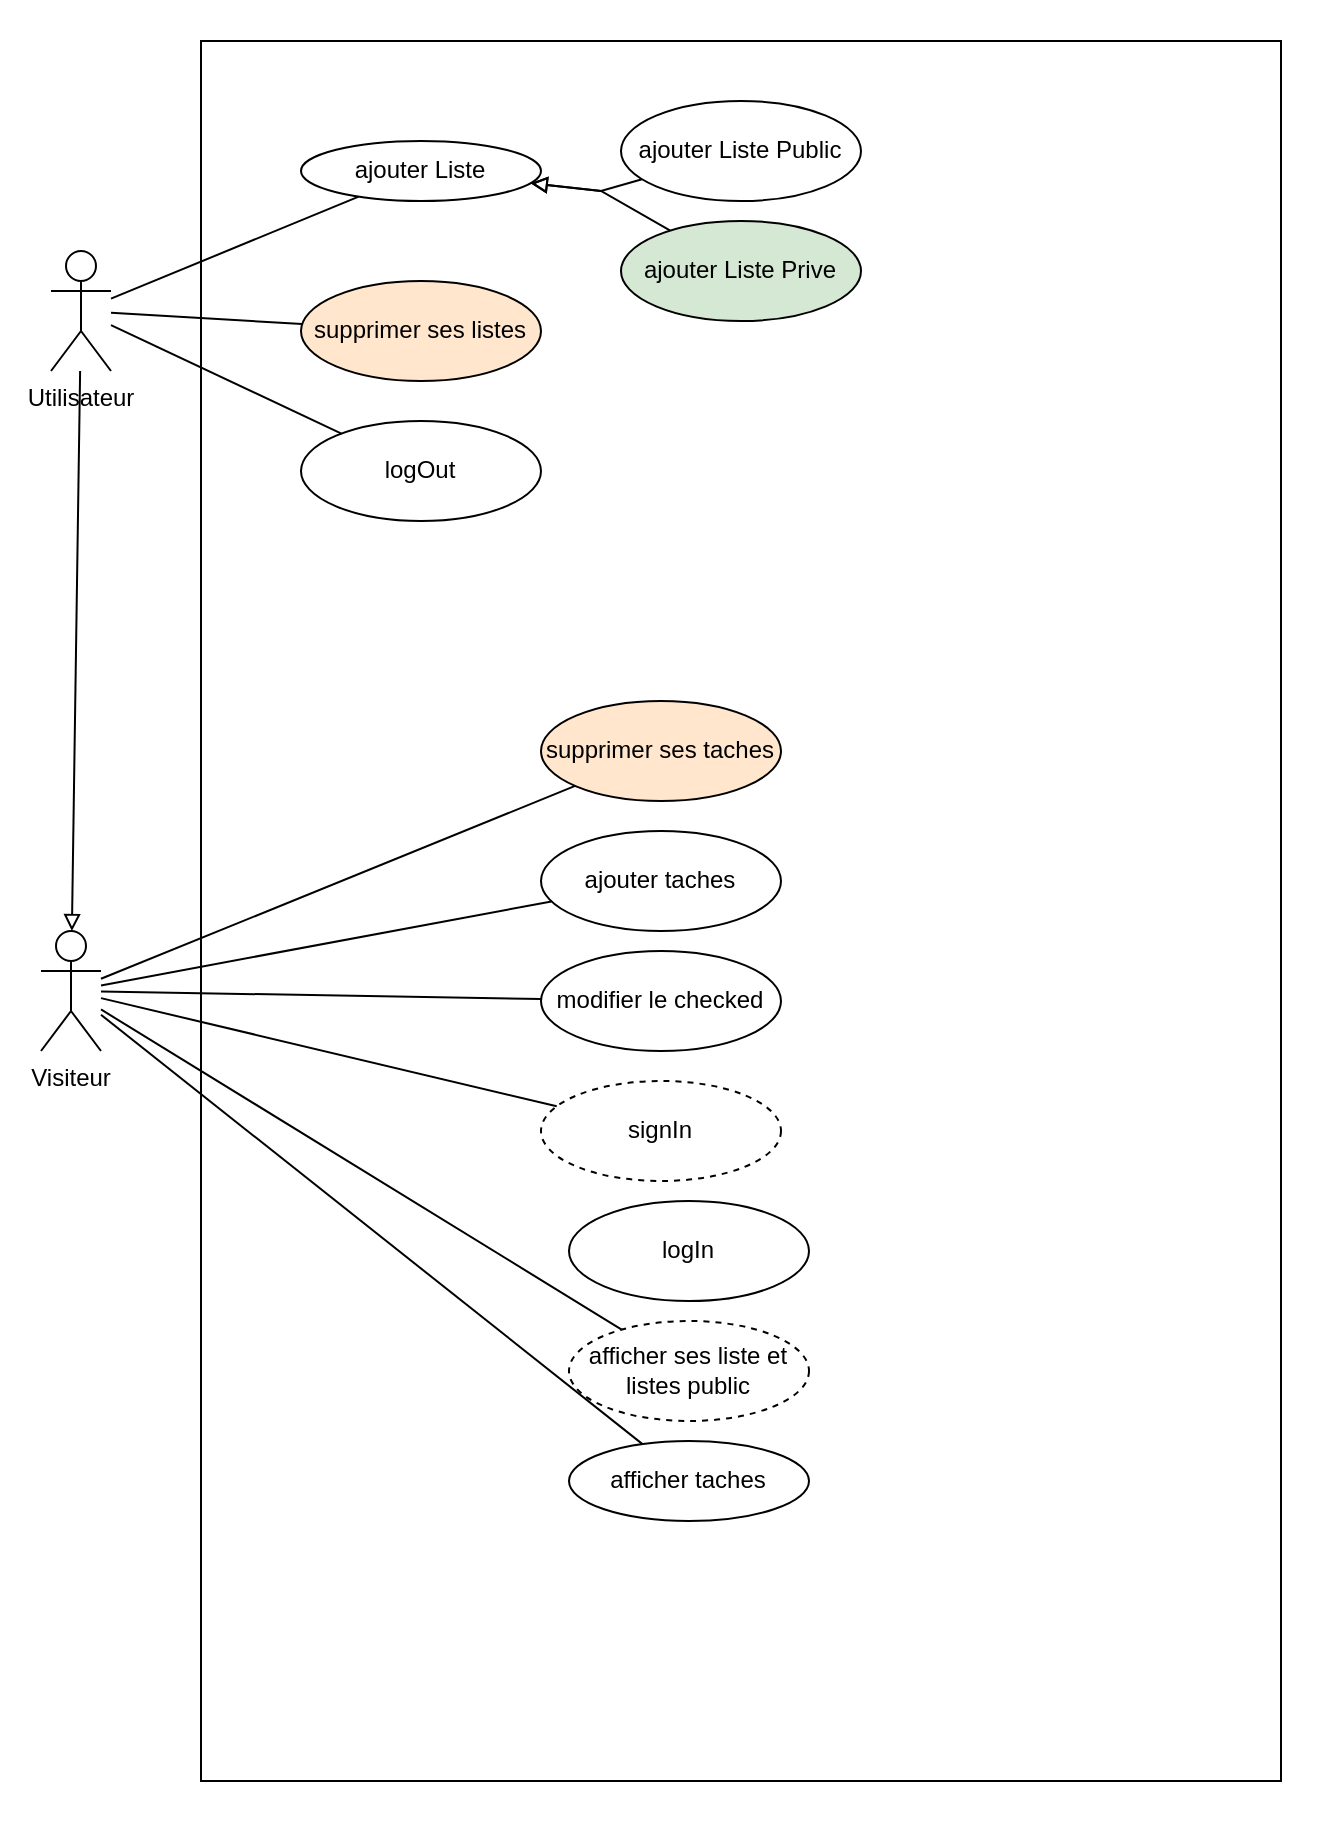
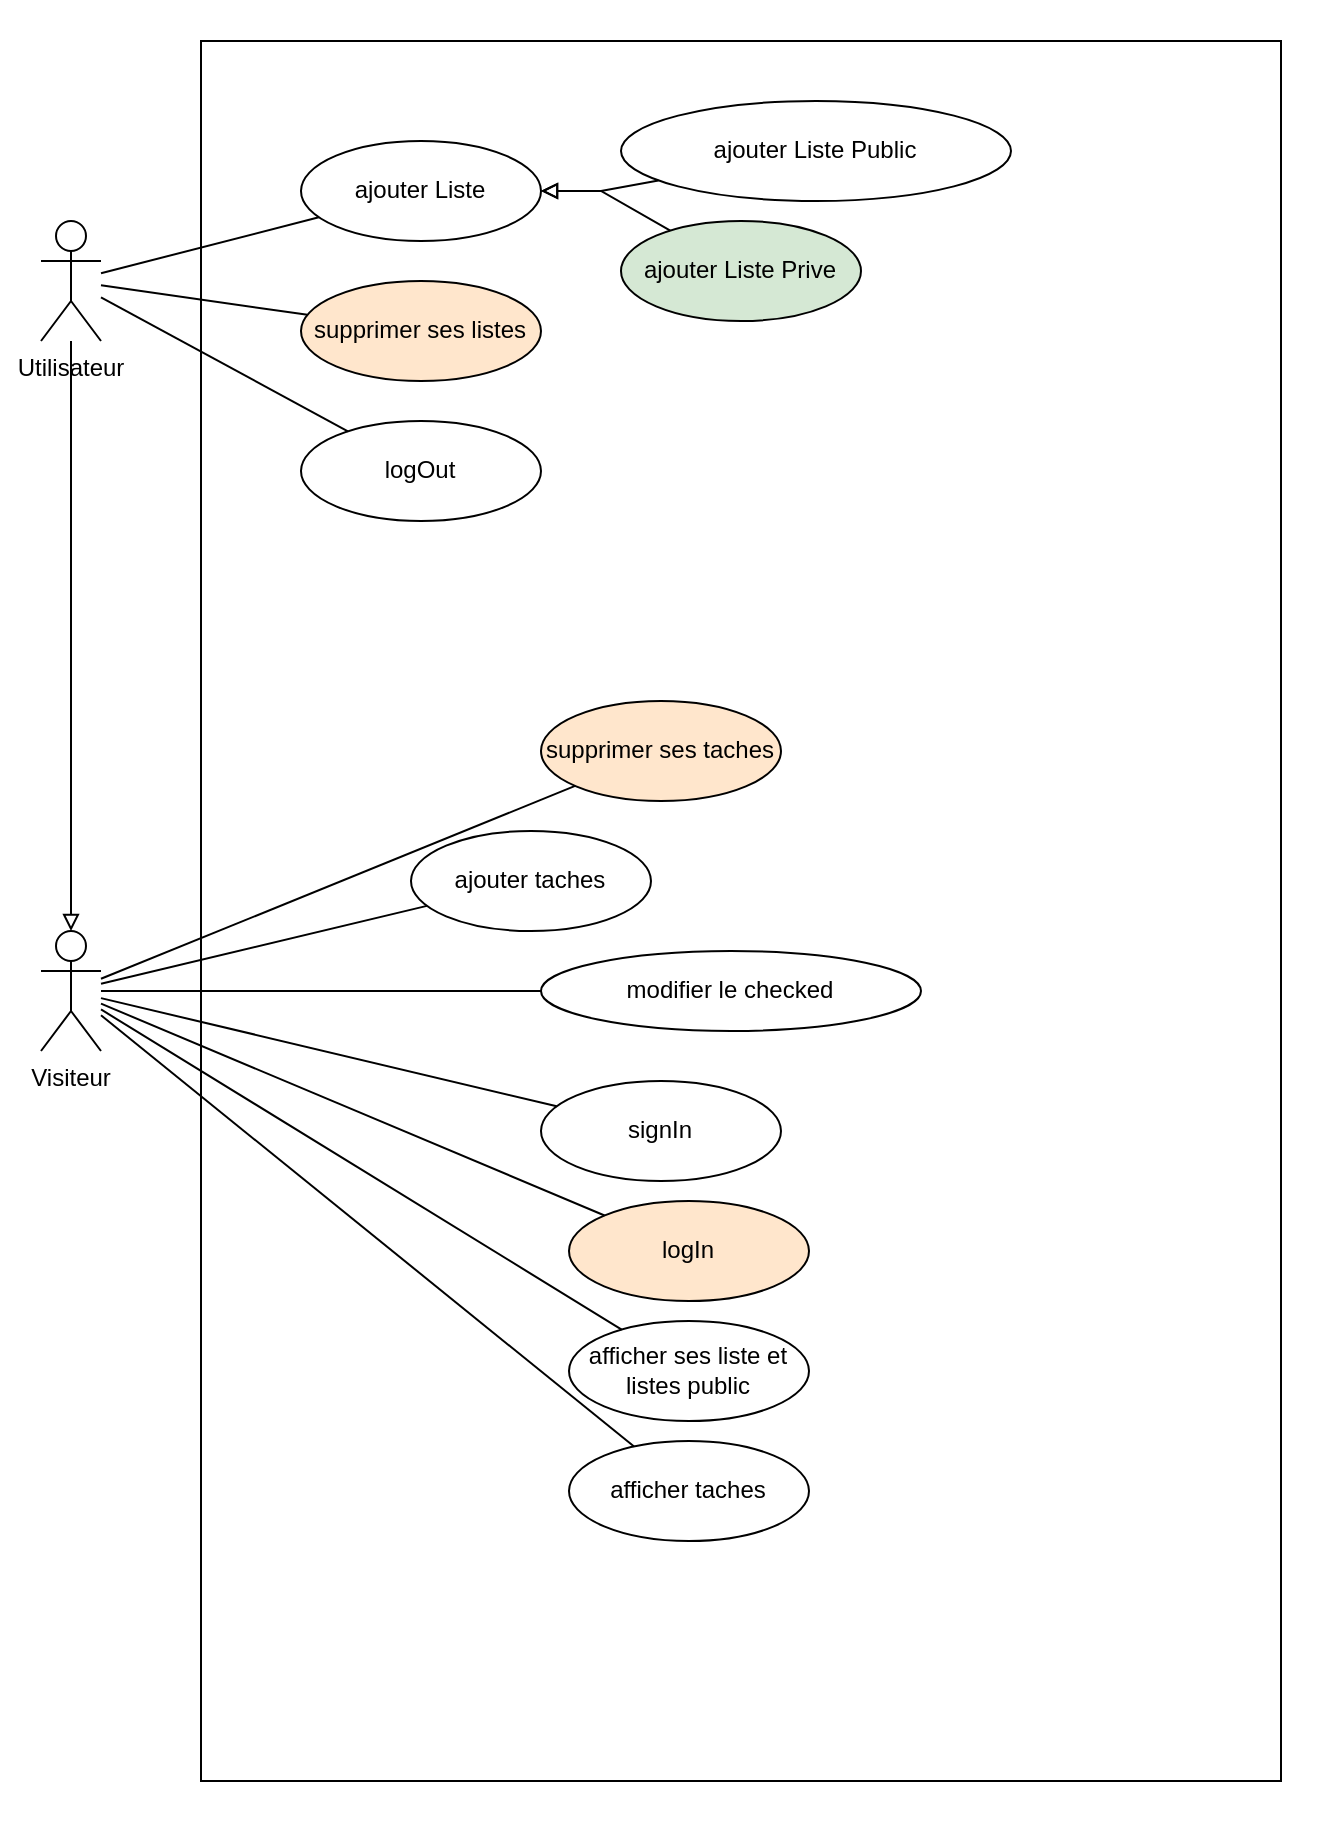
- <mxCell id="7" value="ajouter Liste Public" style="ellipse;whiteSpace=wrap;html=1;" vertex="1" parent="1"><mxGeometry x="310" y="50" width="120" height="50" as="geometry" /></mxCell>
+ <mxCell id="7" value="ajouter Liste Public" style="ellipse;whiteSpace=wrap;html=1;" vertex="1" parent="1"><mxGeometry x="310" y="50" width="195" height="50" as="geometry" /></mxCell>
- <mxCell id="5" value="ajouter Liste" style="ellipse;whiteSpace=wrap;html=1;" vertex="1" parent="1"><mxGeometry x="150" y="70" width="120" height="30" as="geometry" /></mxCell>
+ <mxCell id="5" value="ajouter Liste" style="ellipse;whiteSpace=wrap;html=1;" vertex="1" parent="1"><mxGeometry x="150" y="70" width="120" height="50" as="geometry" /></mxCell>
- <mxCell id="3" value="Utilisateur" style="shape=umlActor;verticalLabelPosition=bottom;verticalAlign=top;html=1;outlineConnect=0;" vertex="1" parent="1"><mxGeometry x="25" y="125" width="30" height="60" as="geometry" /></mxCell>
+ <mxCell id="3" value="Utilisateur" style="shape=umlActor;verticalLabelPosition=bottom;verticalAlign=top;html=1;outlineConnect=0;" vertex="1" parent="1"><mxGeometry x="20" y="110" width="30" height="60" as="geometry" /></mxCell>
- <mxCell id="10" value="ajouter taches" style="ellipse;whiteSpace=wrap;html=1;" vertex="1" parent="1"><mxGeometry x="270" y="415" width="120" height="50" as="geometry" /></mxCell>
+ <mxCell id="10" value="ajouter taches" style="ellipse;whiteSpace=wrap;html=1;" vertex="1" parent="1"><mxGeometry x="205" y="415" width="120" height="50" as="geometry" /></mxCell>
- <mxCell id="11" value="modifier le checked" style="ellipse;whiteSpace=wrap;html=1;" vertex="1" parent="1"><mxGeometry x="270" y="475" width="120" height="50" as="geometry" /></mxCell>
+ <mxCell id="11" value="modifier le checked" style="ellipse;whiteSpace=wrap;html=1;" vertex="1" parent="1"><mxGeometry x="270" y="475" width="190" height="40" as="geometry" /></mxCell>
+ <mxCell id="22" value="" style="endArrow=none;html=1;rounded=0;" edge="1" parent="1" source="4" target="13"><mxGeometry width="50" height="50" relative="1" as="geometry"><mxPoint x="120" y="206.143" as="sourcePoint" /><mxPoint x="228.941" y="178.13" as="targetPoint" /></mxGeometry></mxCell>
- <mxCell id="12" value="signIn" style="ellipse;whiteSpace=wrap;html=1;dashed=1;" vertex="1" parent="1"><mxGeometry x="270" y="540" width="120" height="50" as="geometry" /></mxCell>
+ <mxCell id="12" value="signIn" style="ellipse;whiteSpace=wrap;html=1;" vertex="1" parent="1"><mxGeometry x="270" y="540" width="120" height="50" as="geometry" /></mxCell>
- <mxCell id="13" value="logIn" style="ellipse;whiteSpace=wrap;html=1;" vertex="1" parent="1"><mxGeometry x="284" y="600" width="120" height="50" as="geometry" /></mxCell>
+ <mxCell id="13" value="logIn" style="ellipse;whiteSpace=wrap;html=1;fillColor=#ffe6cc;" vertex="1" parent="1"><mxGeometry x="284" y="600" width="120" height="50" as="geometry" /></mxCell>
- <mxCell id="26" value="afficher ses liste et listes public" style="ellipse;whiteSpace=wrap;html=1;dashed=1;" vertex="1" parent="1"><mxGeometry x="284" y="660" width="120" height="50" as="geometry" /></mxCell>
+ <mxCell id="26" value="afficher ses liste et listes public" style="ellipse;whiteSpace=wrap;html=1;" vertex="1" parent="1"><mxGeometry x="284" y="660" width="120" height="50" as="geometry" /></mxCell>
- <mxCell id="27" value="afficher taches" style="ellipse;whiteSpace=wrap;html=1;" vertex="1" parent="1"><mxGeometry x="284" y="720" width="120" height="40" as="geometry" /></mxCell>
+ <mxCell id="27" value="afficher taches" style="ellipse;whiteSpace=wrap;html=1;" vertex="1" parent="1"><mxGeometry x="284" y="720" width="120" height="50" as="geometry" /></mxCell>
